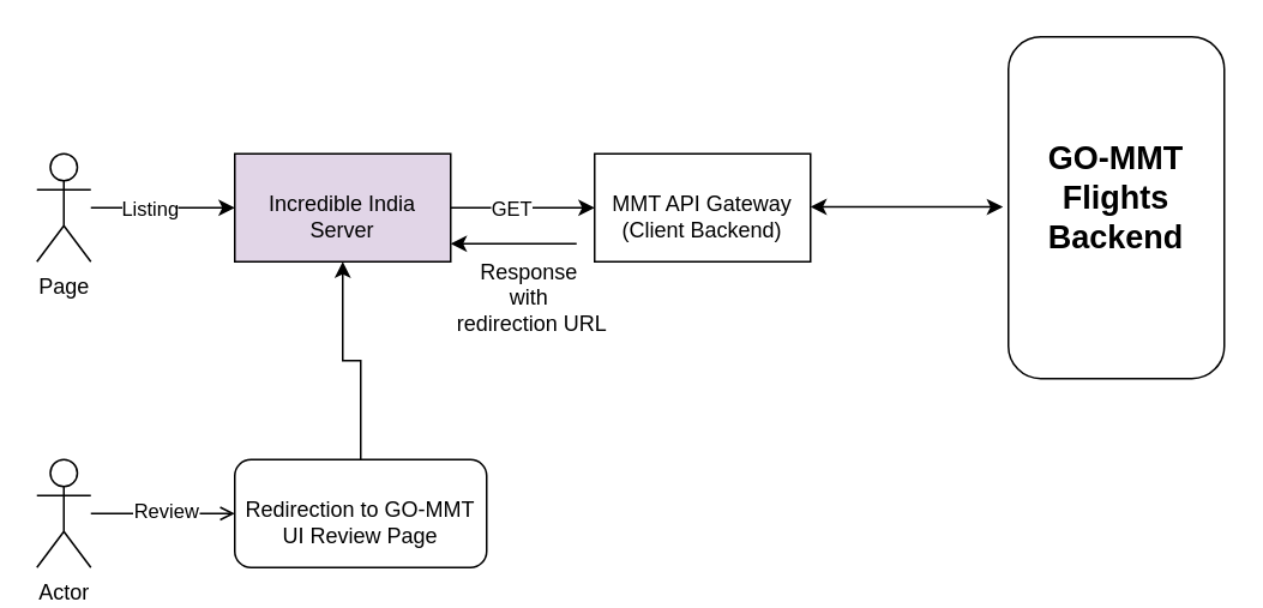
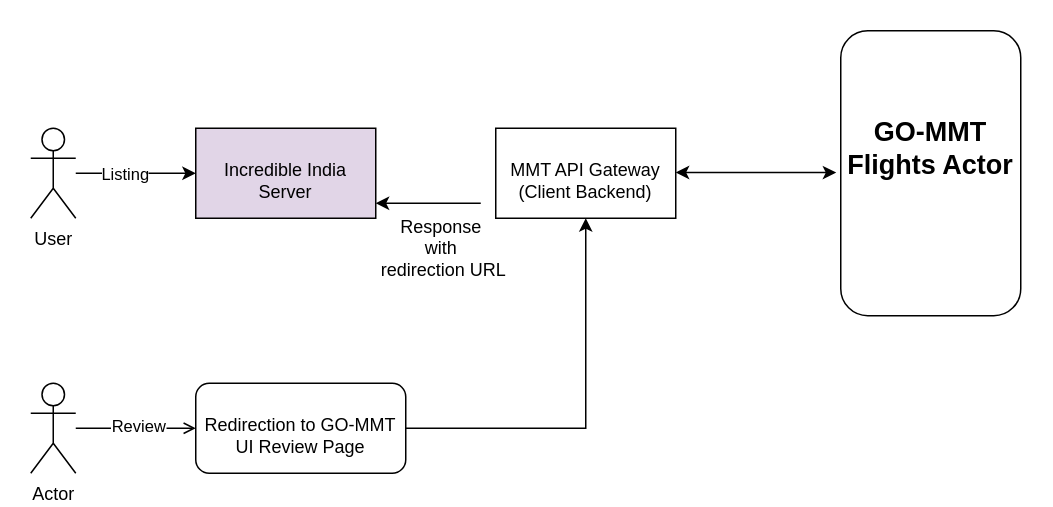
- <mxCell id="9" value="&lt;h2&gt;&lt;br&gt;&lt;/h2&gt;&lt;h2&gt;GO-MMT Flights Backend&lt;/h2&gt;" style="rounded=1;whiteSpace=wrap;html=1;verticalAlign=top;" vertex="1" parent="1"><mxGeometry x="560" y="20" width="120" height="190" as="geometry" /></mxCell>
+ <mxCell id="9" value="&lt;h2&gt;&lt;br&gt;&lt;/h2&gt;&lt;h2&gt;GO-MMT Flights Actor&lt;/h2&gt;" style="rounded=1;whiteSpace=wrap;html=1;verticalAlign=top;" vertex="1" parent="1"><mxGeometry x="560" y="20" width="120" height="190" as="geometry" /></mxCell>
- <mxCell id="5" value="" style="edgeStyle=orthogonalEdgeStyle;rounded=0;orthogonalLoop=1;jettySize=auto;html=1;" edge="1" parent="1" source="7" target="8"><mxGeometry relative="1" as="geometry" /></mxCell>
- <mxCell id="6" value="GET" style="edgeLabel;html=1;align=center;verticalAlign=middle;resizable=0;points=[];" vertex="1" connectable="0" parent="5"><mxGeometry x="-0.175" relative="1" as="geometry"><mxPoint as="offset" /></mxGeometry></mxCell>
- <mxCell id="4" value="Page" style="shape=umlActor;verticalLabelPosition=bottom;verticalAlign=top;html=1;outlineConnect=0;" vertex="1" parent="1"><mxGeometry x="20" y="85" width="30" height="60" as="geometry" /></mxCell>
+ <mxCell id="4" value="User" style="shape=umlActor;verticalLabelPosition=bottom;verticalAlign=top;html=1;outlineConnect=0;" vertex="1" parent="1"><mxGeometry x="20" y="85" width="30" height="60" as="geometry" /></mxCell>
- <mxCell id="16" style="edgeStyle=orthogonalEdgeStyle;rounded=0;orthogonalLoop=1;jettySize=auto;html=1;" edge="1" parent="1" source="17" target="7"><mxGeometry relative="1" as="geometry" /></mxCell>
+ <mxCell id="16" style="edgeStyle=orthogonalEdgeStyle;rounded=0;orthogonalLoop=1;jettySize=auto;html=1;entryX=0.5;entryY=1;entryDx=0;entryDy=0;" edge="1" parent="1" source="17" target="8"><mxGeometry relative="1" as="geometry" /></mxCell>
